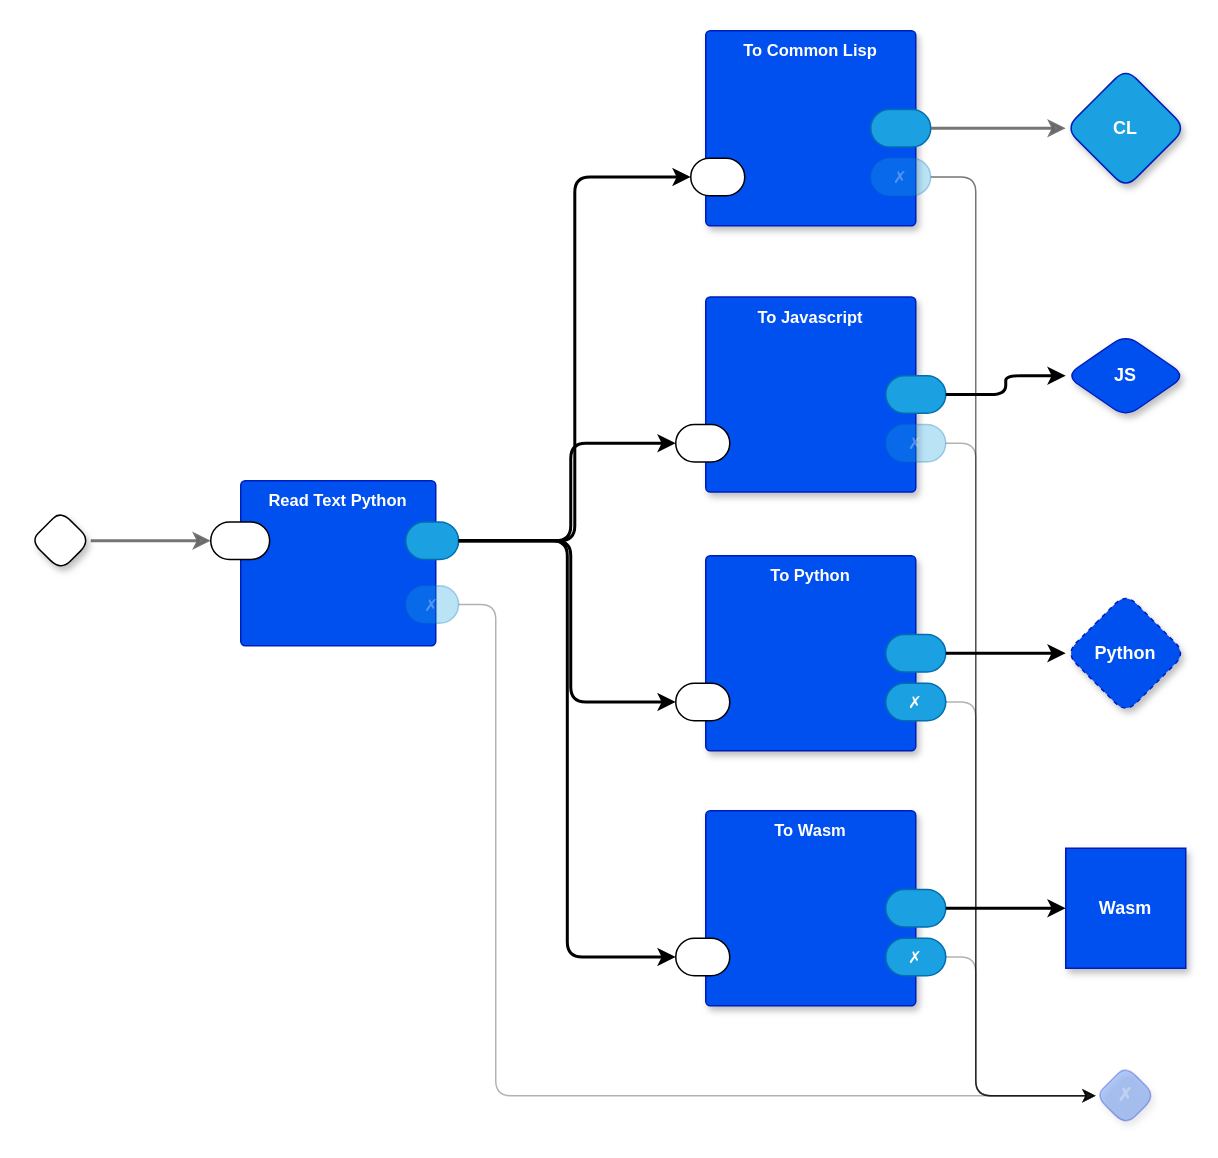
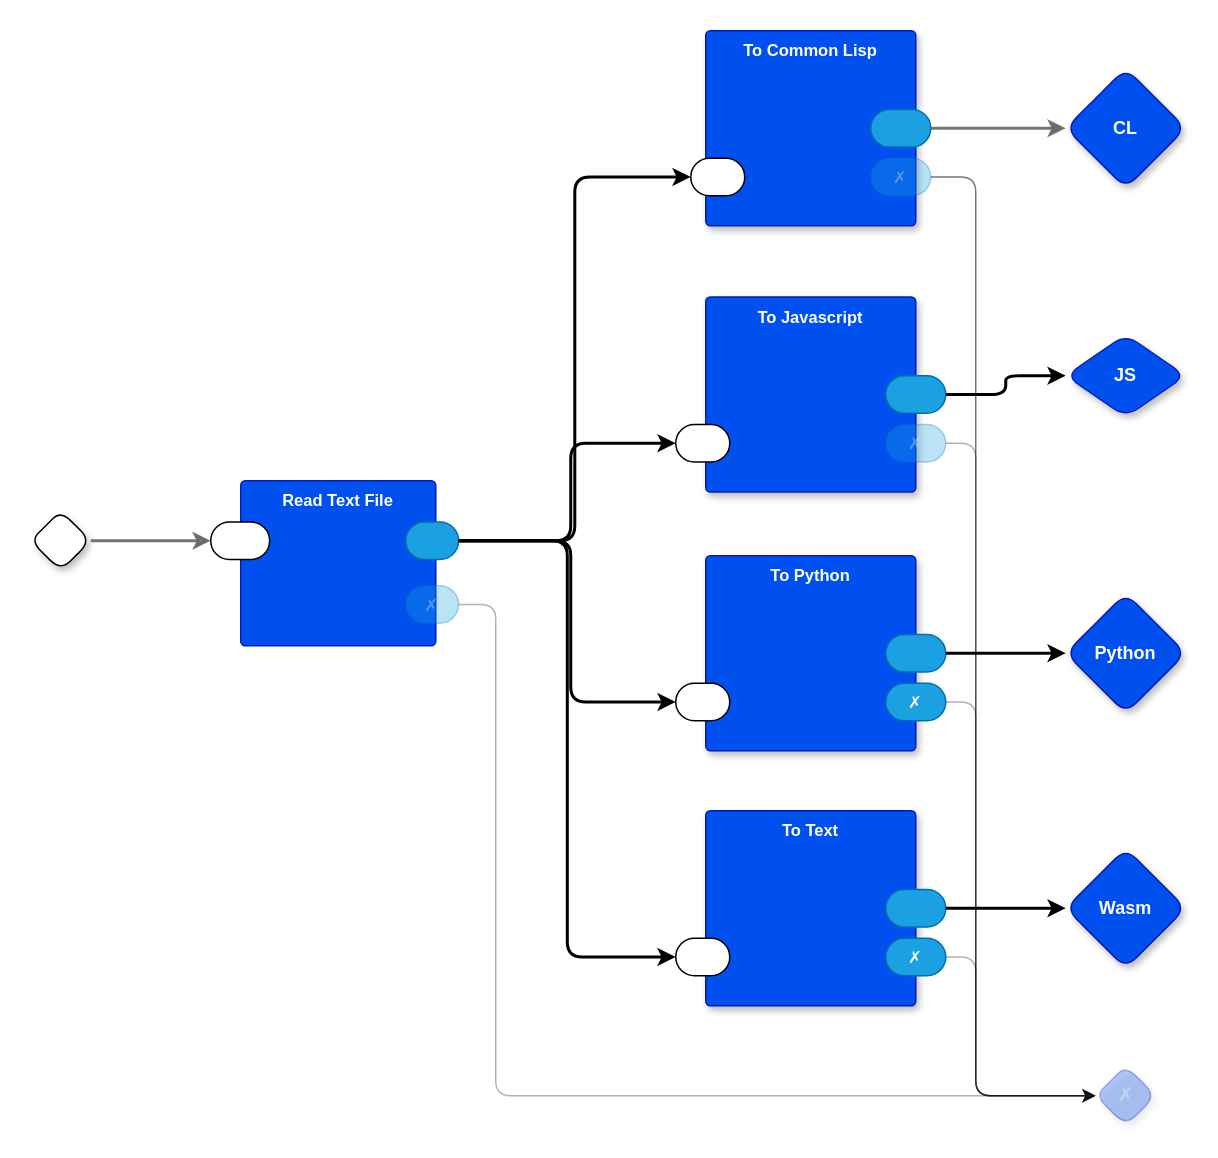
- <mxCell id="4" value="CL" style="rhombus;whiteSpace=wrap;html=1;rounded=1;fillColor=#1ba1e2;fontColor=#ffffff;strokeColor=#001DBC;fontStyle=1;glass=0;sketch=0;fontSize=12;points=[[0,0.5,0,0,0],[0.5,0,0,0,0],[0.5,1,0,0,0],[1,0.5,0,0,0]];shadow=1;fontFamily=Helvetica;" parent="1" vertex="1"><mxGeometry x="710" y="45" width="80" height="80" as="geometry" /></mxCell>
+ <mxCell id="4" value="CL" style="rhombus;whiteSpace=wrap;html=1;rounded=1;fillColor=#0050ef;fontColor=#ffffff;strokeColor=#001DBC;fontStyle=1;glass=0;sketch=0;fontSize=12;points=[[0,0.5,0,0,0],[0.5,0,0,0,0],[0.5,1,0,0,0],[1,0.5,0,0,0]];shadow=1;fontFamily=Helvetica;" parent="1" vertex="1"><mxGeometry x="710" y="45" width="80" height="80" as="geometry" /></mxCell>
- <mxCell id="12" value="Read Text Python" style="rounded=1;whiteSpace=wrap;html=1;sketch=0;container=1;recursiveResize=0;verticalAlign=top;arcSize=6;fontStyle=1;autosize=0;points=[];absoluteArcSize=1;shadow=0;strokeColor=#001DBC;fillColor=#0050ef;fontColor=#ffffff;fontFamily=Helvetica;fontSize=11;" parent="1" vertex="1"><mxGeometry x="160" y="320" width="130" height="110" as="geometry"><mxRectangle x="-98" y="-1230" width="99" height="26" as="alternateBounds" /></mxGeometry></mxCell>
+ <mxCell id="12" value="Read Text File" style="rounded=1;whiteSpace=wrap;html=1;sketch=0;container=1;recursiveResize=0;verticalAlign=top;arcSize=6;fontStyle=1;autosize=0;points=[];absoluteArcSize=1;shadow=0;strokeColor=#001DBC;fillColor=#0050ef;fontColor=#ffffff;fontFamily=Helvetica;fontSize=11;" parent="1" vertex="1"><mxGeometry x="160" y="320" width="130" height="110" as="geometry"><mxRectangle x="-98" y="-1230" width="99" height="26" as="alternateBounds" /></mxGeometry></mxCell>
- <mxCell id="30" value="Python" style="rhombus;whiteSpace=wrap;html=1;rounded=1;fillColor=#0050ef;fontColor=#ffffff;strokeColor=#001DBC;fontStyle=1;glass=0;sketch=0;fontSize=12;points=[[0,0.5,0,0,0],[0.5,0,0,0,0],[0.5,1,0,0,0],[1,0.5,0,0,0]];shadow=1;fontFamily=Helvetica;dashed=1;" parent="1" vertex="1"><mxGeometry x="710" y="395" width="80" height="80" as="geometry" /></mxCell>
+ <mxCell id="30" value="Python" style="rhombus;whiteSpace=wrap;html=1;rounded=1;fillColor=#0050ef;fontColor=#ffffff;strokeColor=#001DBC;fontStyle=1;glass=0;sketch=0;fontSize=12;points=[[0,0.5,0,0,0],[0.5,0,0,0,0],[0.5,1,0,0,0],[1,0.5,0,0,0]];shadow=1;fontFamily=Helvetica;" parent="1" vertex="1"><mxGeometry x="710" y="395" width="80" height="80" as="geometry" /></mxCell>
- <mxCell id="34" value="To Wasm" style="rounded=1;whiteSpace=wrap;html=1;sketch=0;container=1;recursiveResize=0;verticalAlign=top;arcSize=6;fontStyle=1;autosize=0;points=[];absoluteArcSize=1;shadow=1;strokeColor=#001DBC;fillColor=#0050ef;fontColor=#ffffff;fontFamily=Helvetica;fontSize=11;" parent="1" vertex="1"><mxGeometry x="470" y="540" width="140" height="130" as="geometry"><mxRectangle x="-98" y="-1230" width="99" height="26" as="alternateBounds" /></mxGeometry></mxCell>
+ <mxCell id="34" value="To Text" style="rounded=1;whiteSpace=wrap;html=1;sketch=0;container=1;recursiveResize=0;verticalAlign=top;arcSize=6;fontStyle=1;autosize=0;points=[];absoluteArcSize=1;shadow=1;strokeColor=#001DBC;fillColor=#0050ef;fontColor=#ffffff;fontFamily=Helvetica;fontSize=11;" parent="1" vertex="1"><mxGeometry x="470" y="540" width="140" height="130" as="geometry"><mxRectangle x="-98" y="-1230" width="99" height="26" as="alternateBounds" /></mxGeometry></mxCell>
- <mxCell id="38" value="Wasm" style="whiteSpace=wrap;html=1;fillColor=#0050ef;fontColor=#ffffff;strokeColor=#001DBC;fontStyle=1;glass=0;sketch=0;fontSize=12;points=[[0,0.5,0,0,0],[0.5,0,0,0,0],[0.5,1,0,0,0],[1,0.5,0,0,0]];shadow=1;fontFamily=Helvetica;rounded=0;" parent="1" vertex="1"><mxGeometry x="710" y="565" width="80" height="80" as="geometry" /></mxCell>
+ <mxCell id="38" value="Wasm" style="rhombus;whiteSpace=wrap;html=1;rounded=1;fillColor=#0050ef;fontColor=#ffffff;strokeColor=#001DBC;fontStyle=1;glass=0;sketch=0;fontSize=12;points=[[0,0.5,0,0,0],[0.5,0,0,0,0],[0.5,1,0,0,0],[1,0.5,0,0,0]];shadow=1;fontFamily=Helvetica;" parent="1" vertex="1"><mxGeometry x="710" y="565" width="80" height="80" as="geometry" /></mxCell>
